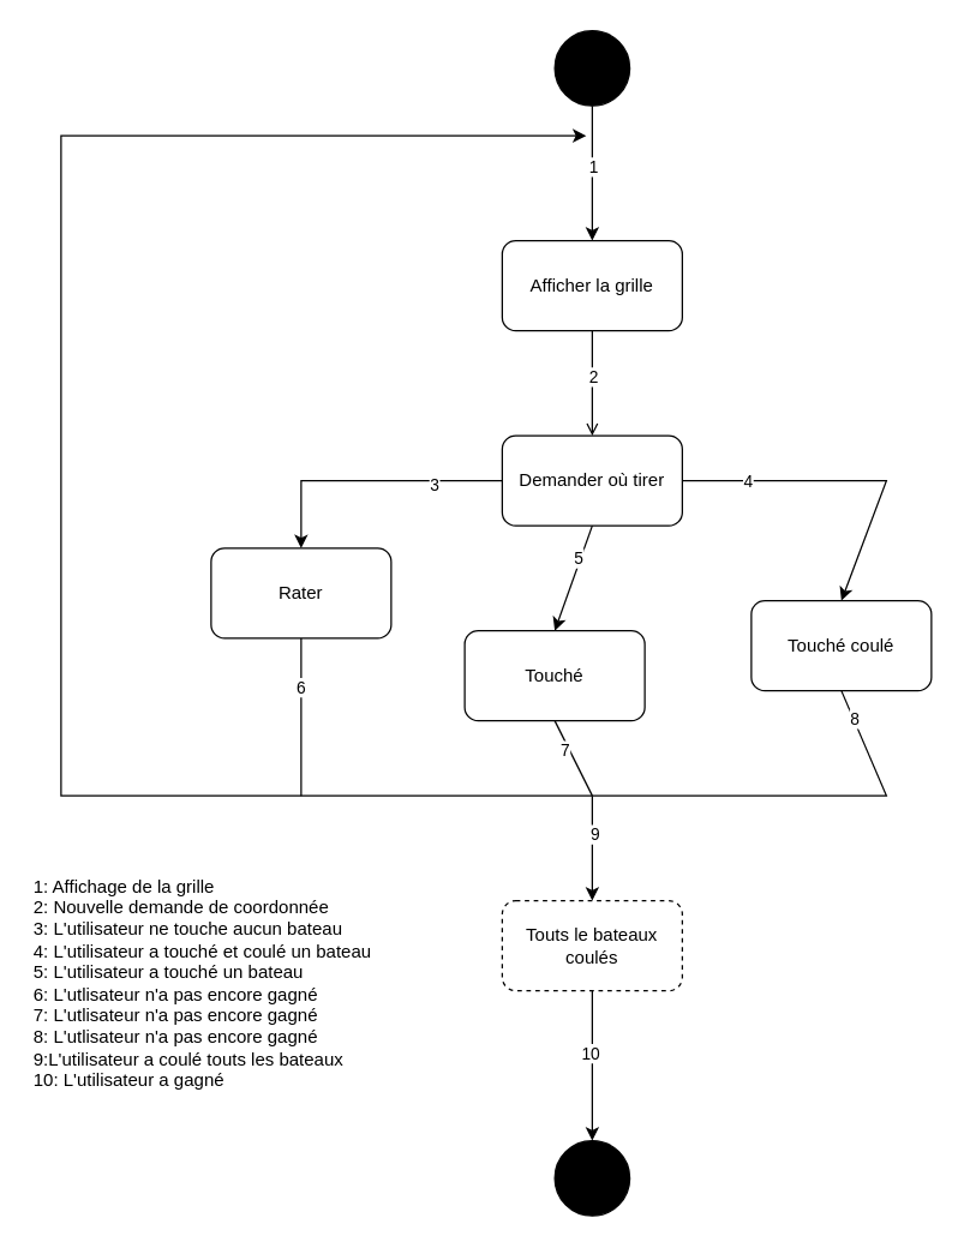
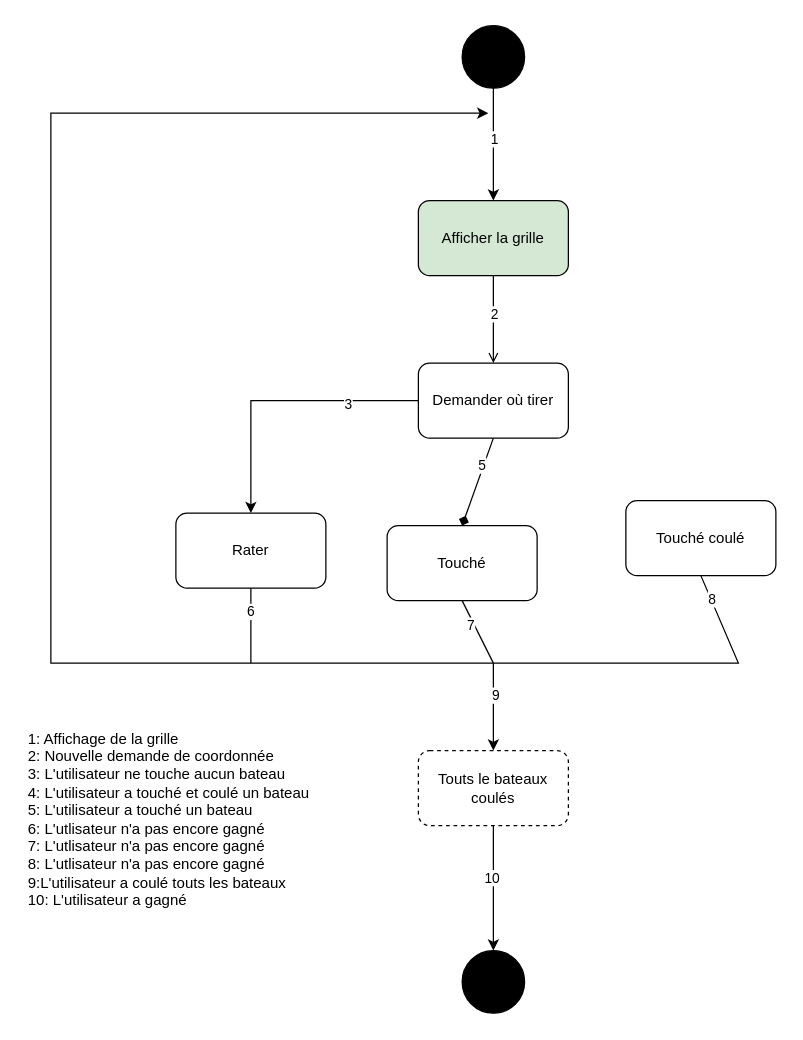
- <mxCell id="5" value="Afficher la grille" style="rounded=1;whiteSpace=wrap;html=1;fillColor=#FFFFFF;" parent="1" vertex="1"><mxGeometry x="334" y="160" width="120" height="60" as="geometry" /></mxCell>
+ <mxCell id="5" value="Afficher la grille" style="rounded=1;whiteSpace=wrap;html=1;fillColor=#d5e8d4;" parent="1" vertex="1"><mxGeometry x="334" y="160" width="120" height="60" as="geometry" /></mxCell>
- <mxCell id="15" value="" style="endArrow=classic;html=1;rounded=0;exitX=1;exitY=0.5;exitDx=0;exitDy=0;entryX=0.5;entryY=0;entryDx=0;entryDy=0;" parent="1" source="7" target="14" edge="1"><mxGeometry width="50" height="50" relative="1" as="geometry"><mxPoint x="370" y="490" as="sourcePoint" /><mxPoint x="420" y="440" as="targetPoint" /><Array as="points"><mxPoint x="590" y="320" /></Array></mxGeometry></mxCell>
- <mxCell id="16" value="4" style="edgeLabel;html=1;align=center;verticalAlign=middle;resizable=0;points=[];" parent="15" vertex="1" connectable="0"><mxGeometry x="-0.611" relative="1" as="geometry"><mxPoint as="offset" /></mxGeometry></mxCell>
- <mxCell id="12" value="Rater" style="rounded=1;whiteSpace=wrap;html=1;fillColor=#FFFFFF;" parent="1" vertex="1"><mxGeometry x="140" y="365" width="120" height="60" as="geometry" /></mxCell>
+ <mxCell id="12" value="Rater" style="rounded=1;whiteSpace=wrap;html=1;fillColor=#FFFFFF;" parent="1" vertex="1"><mxGeometry x="140" y="410" width="120" height="60" as="geometry" /></mxCell>
- <mxCell id="17" value="" style="endArrow=classic;html=1;rounded=0;exitX=0.5;exitY=1;exitDx=0;exitDy=0;entryX=0.5;entryY=0;entryDx=0;entryDy=0;" parent="1" source="7" target="13" edge="1"><mxGeometry width="50" height="50" relative="1" as="geometry"><mxPoint x="360" y="560" as="sourcePoint" /><mxPoint x="400" y="640" as="targetPoint" /></mxGeometry></mxCell>
+ <mxCell id="17" value="" style="endArrow=diamond;html=1;rounded=0;exitX=0.5;exitY=1;exitDx=0;exitDy=0;entryX=0.5;entryY=0;entryDx=0;entryDy=0;" parent="1" source="7" target="13" edge="1"><mxGeometry width="50" height="50" relative="1" as="geometry"><mxPoint x="360" y="560" as="sourcePoint" /><mxPoint x="400" y="640" as="targetPoint" /></mxGeometry></mxCell>
